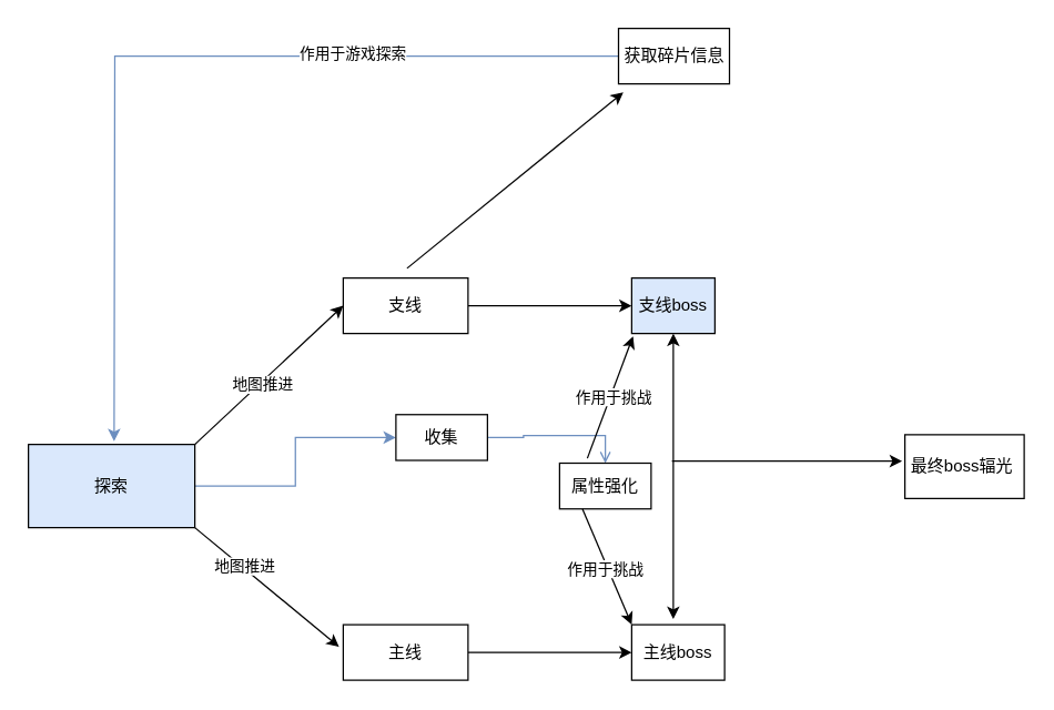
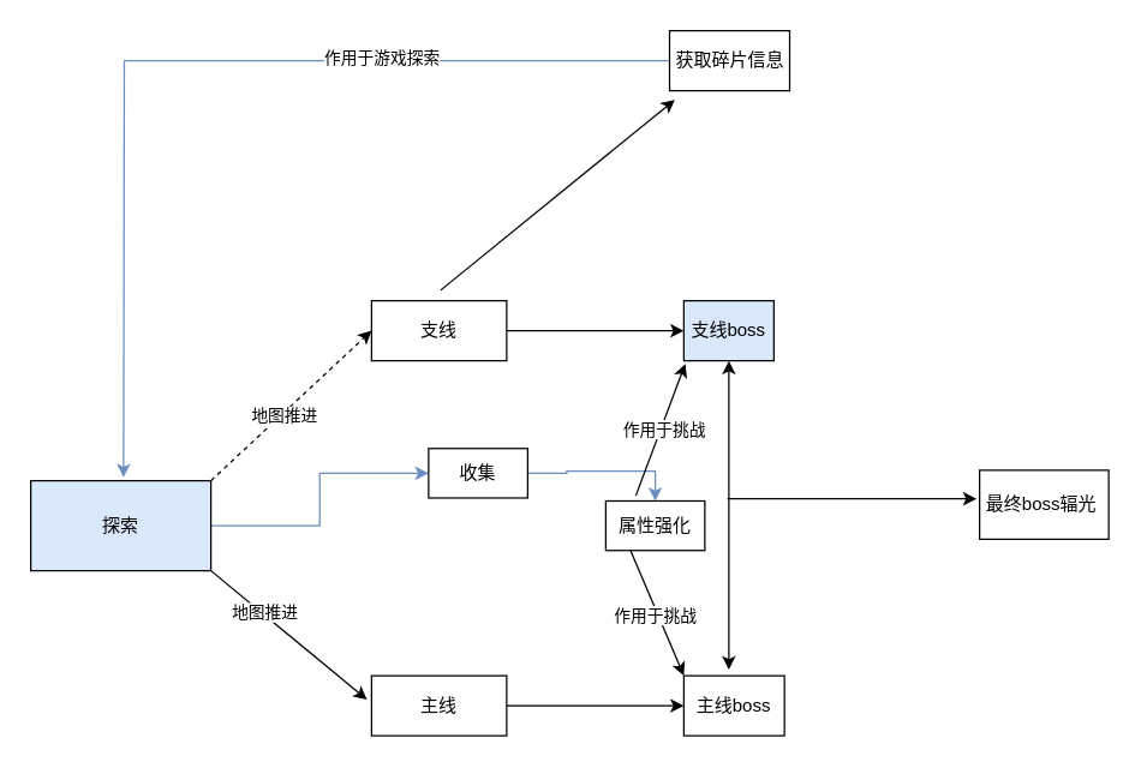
- <mxCell id="8" value="" style="endArrow=classic;html=1;rounded=0;entryX=0;entryY=0.5;entryDx=0;entryDy=0;exitX=1;exitY=0;exitDx=0;exitDy=0;" edge="1" parent="1" source="3" target="7"><mxGeometry width="50" height="50" relative="1" as="geometry"><mxPoint x="142" y="319" as="sourcePoint" /><mxPoint x="215" y="275" as="targetPoint" /></mxGeometry></mxCell>
+ <mxCell id="8" value="" style="endArrow=classic;html=1;rounded=0;entryX=0;entryY=0.5;entryDx=0;entryDy=0;exitX=1;exitY=0;exitDx=0;exitDy=0;dashed=1;" edge="1" parent="1" source="3" target="7"><mxGeometry width="50" height="50" relative="1" as="geometry"><mxPoint x="142" y="319" as="sourcePoint" /><mxPoint x="215" y="275" as="targetPoint" /></mxGeometry></mxCell>
- <mxCell id="17" value="" style="edgeStyle=orthogonalEdgeStyle;rounded=0;orthogonalLoop=1;jettySize=auto;html=1;fillColor=#dae8fc;strokeColor=#6c8ebf;endArrow=open;" edge="1" parent="1" source="18" target="19"><mxGeometry relative="1" as="geometry" /></mxCell>
+ <mxCell id="17" value="" style="edgeStyle=orthogonalEdgeStyle;rounded=0;orthogonalLoop=1;jettySize=auto;html=1;fillColor=#dae8fc;strokeColor=#6c8ebf;" edge="1" parent="1" source="18" target="19"><mxGeometry relative="1" as="geometry" /></mxCell>
